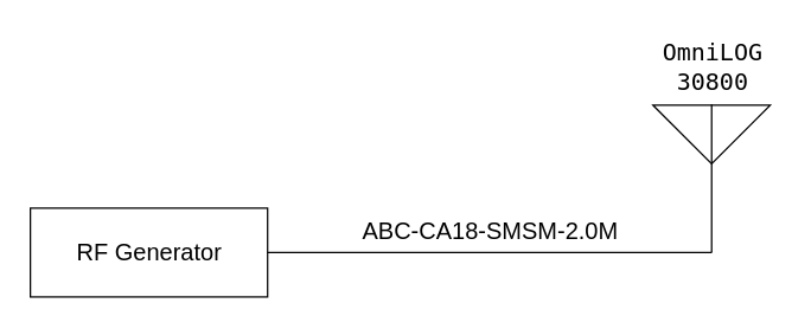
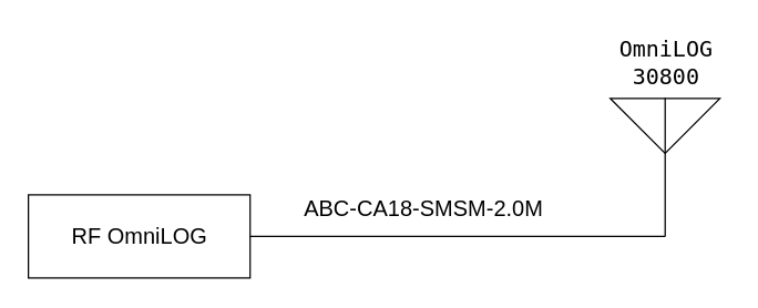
- <mxCell id="6" value="&lt;font style=&quot;font-size: 16px;&quot;&gt;ABC-CA18-SMSM-2.0M&lt;/font&gt;" style="text;html=1;align=center;verticalAlign=middle;resizable=0;points=[];autosize=1;strokeColor=none;fillColor=none;" parent="1" vertex="1"><mxGeometry x="230" y="140" width="200" height="30" as="geometry" /></mxCell>
+ <mxCell id="6" value="&lt;font style=&quot;font-size: 16px;&quot;&gt;ABC-CA18-SMSM-2.0M&lt;/font&gt;" style="text;html=1;align=center;verticalAlign=middle;resizable=0;points=[];autosize=1;strokeColor=none;fillColor=none;" parent="1" vertex="1"><mxGeometry x="205" y="135" width="200" height="30" as="geometry" /></mxCell>
- <mxCell id="5" value="&lt;pre style=&quot;margin-top: 0px; margin-bottom: 0px;&quot;&gt;&lt;span style=&quot;font-size: 16px; background-color: initial; font-family: Helvetica; white-space-collapse: collapse;&quot;&gt;RF Generator&lt;/span&gt;&lt;br&gt;&lt;/pre&gt;" style="text;html=1;align=center;verticalAlign=middle;resizable=0;points=[];autosize=1;strokeColor=none;fillColor=none;" parent="1" vertex="1"><mxGeometry x="40" y="155" width="120" height="30" as="geometry" /></mxCell>
+ <mxCell id="5" value="&lt;pre style=&quot;margin-top: 0px; margin-bottom: 0px;&quot;&gt;&lt;span style=&quot;font-size: 16px; background-color: initial; font-family: Helvetica; white-space-collapse: collapse;&quot;&gt;RF OmniLOG&lt;/span&gt;&lt;br&gt;&lt;/pre&gt;" style="text;html=1;align=center;verticalAlign=middle;resizable=0;points=[];autosize=1;strokeColor=none;fillColor=none;" parent="1" vertex="1"><mxGeometry x="40" y="155" width="120" height="30" as="geometry" /></mxCell>
